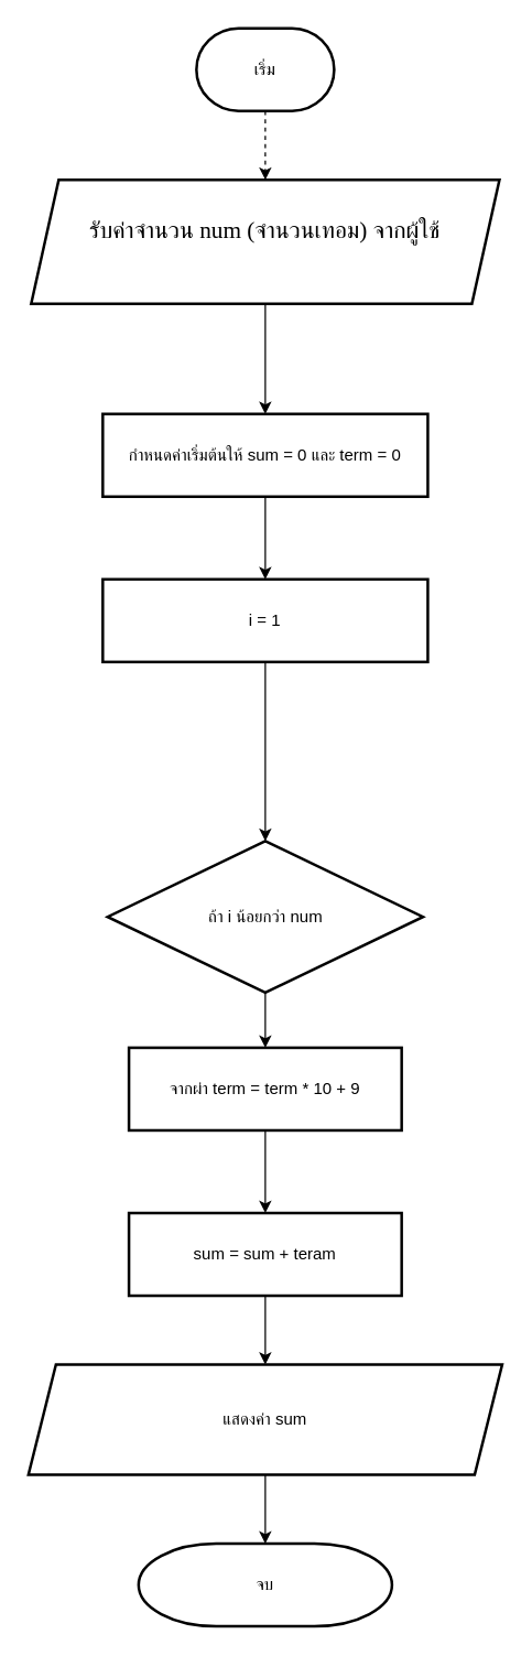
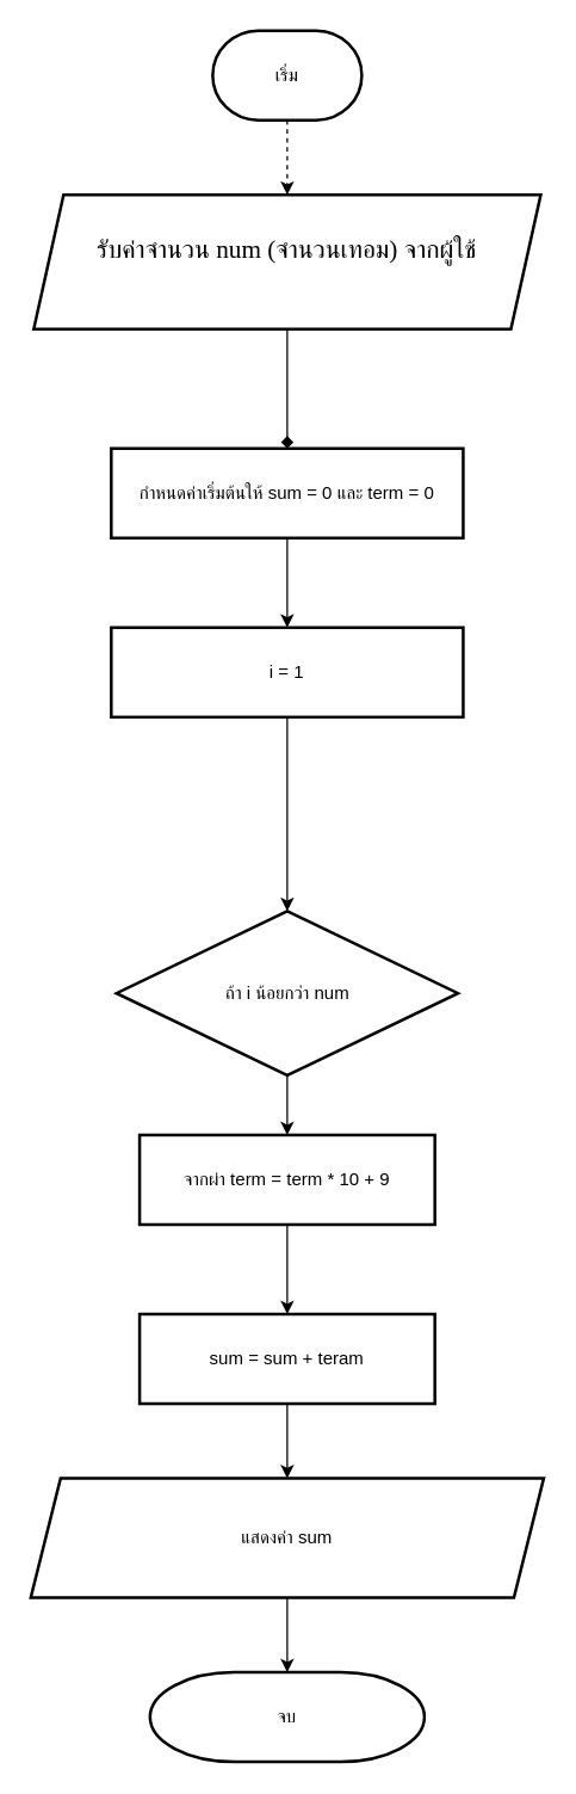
- <mxCell id="5" value="" style="edgeStyle=orthogonalEdgeStyle;rounded=0;orthogonalLoop=1;jettySize=auto;html=1;fontFamily=Helvetica;fontSize=12;fontColor=default;" parent="1" source="6" target="8" edge="1"><mxGeometry relative="1" as="geometry" /></mxCell>
+ <mxCell id="5" value="" style="edgeStyle=orthogonalEdgeStyle;rounded=0;orthogonalLoop=1;jettySize=auto;html=1;fontFamily=Helvetica;fontSize=12;fontColor=default;endArrow=diamond;" parent="1" source="6" target="8" edge="1"><mxGeometry relative="1" as="geometry" /></mxCell>
